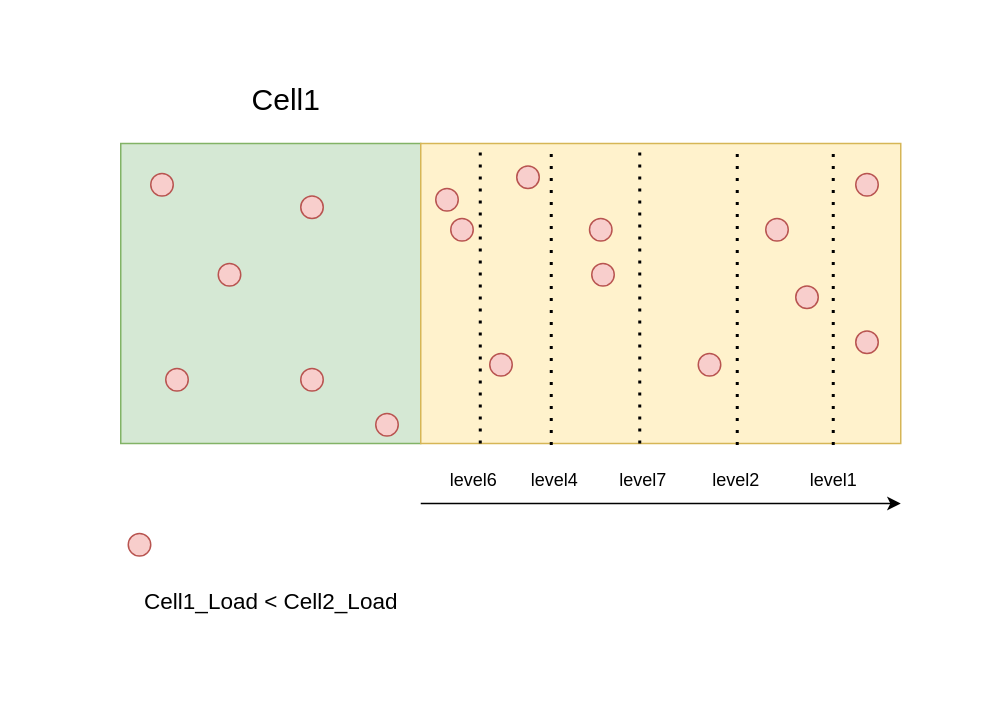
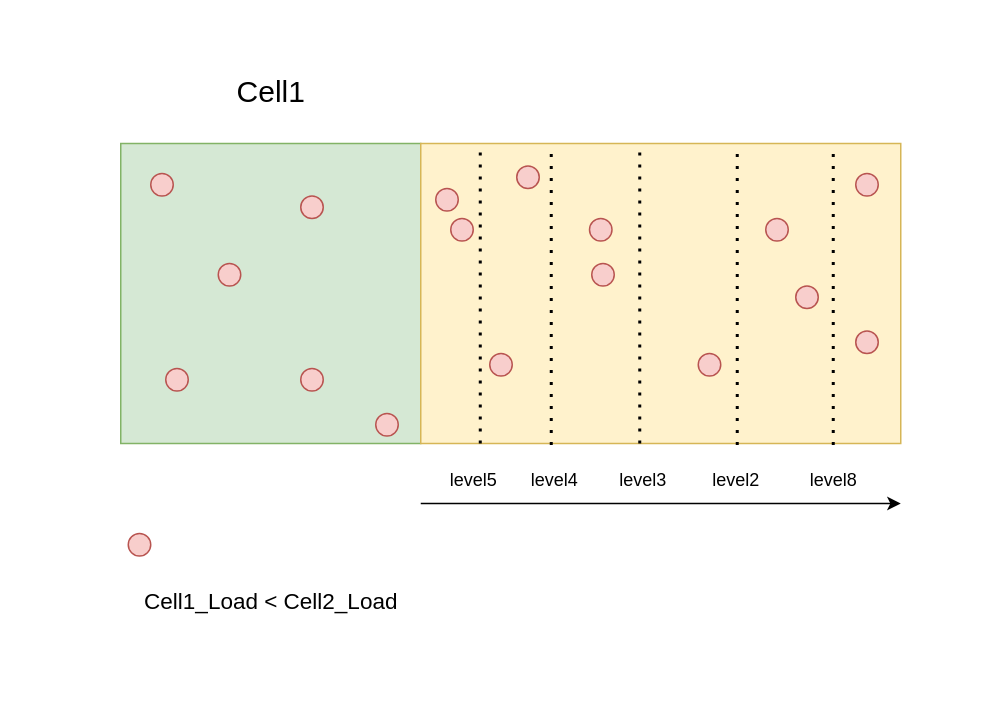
- <mxCell id="4" value="Cell1" style="text;html=1;align=center;verticalAlign=middle;resizable=0;points=[];autosize=1;strokeColor=none;fillColor=none;fontSize=20;" vertex="1" parent="1"><mxGeometry x="155" y="45" width="70" height="40" as="geometry" /></mxCell>
+ <mxCell id="4" value="Cell1" style="text;html=1;align=center;verticalAlign=middle;resizable=0;points=[];autosize=1;strokeColor=none;fillColor=none;fontSize=20;" vertex="1" parent="1"><mxGeometry x="145" y="40" width="70" height="40" as="geometry" /></mxCell>
- <mxCell id="10" value="level6" style="text;html=1;align=center;verticalAlign=middle;resizable=0;points=[];autosize=1;strokeColor=none;fillColor=none;" vertex="1" parent="1"><mxGeometry x="290" y="305" width="50" height="30" as="geometry" /></mxCell>
+ <mxCell id="10" value="level5" style="text;html=1;align=center;verticalAlign=middle;resizable=0;points=[];autosize=1;strokeColor=none;fillColor=none;" vertex="1" parent="1"><mxGeometry x="290" y="305" width="50" height="30" as="geometry" /></mxCell>
- <mxCell id="29" value="level7" style="text;html=1;align=center;verticalAlign=middle;resizable=0;points=[];autosize=1;strokeColor=none;fillColor=none;" vertex="1" parent="1"><mxGeometry x="402.5" y="305" width="50" height="30" as="geometry" /></mxCell>
+ <mxCell id="29" value="level3" style="text;html=1;align=center;verticalAlign=middle;resizable=0;points=[];autosize=1;strokeColor=none;fillColor=none;" vertex="1" parent="1"><mxGeometry x="402.5" y="305" width="50" height="30" as="geometry" /></mxCell>
- <mxCell id="31" value="level1" style="text;html=1;align=center;verticalAlign=middle;resizable=0;points=[];autosize=1;strokeColor=none;fillColor=none;" vertex="1" parent="1"><mxGeometry x="530" y="305" width="50" height="30" as="geometry" /></mxCell>
+ <mxCell id="31" value="level8" style="text;html=1;align=center;verticalAlign=middle;resizable=0;points=[];autosize=1;strokeColor=none;fillColor=none;" vertex="1" parent="1"><mxGeometry x="530" y="305" width="50" height="30" as="geometry" /></mxCell>
